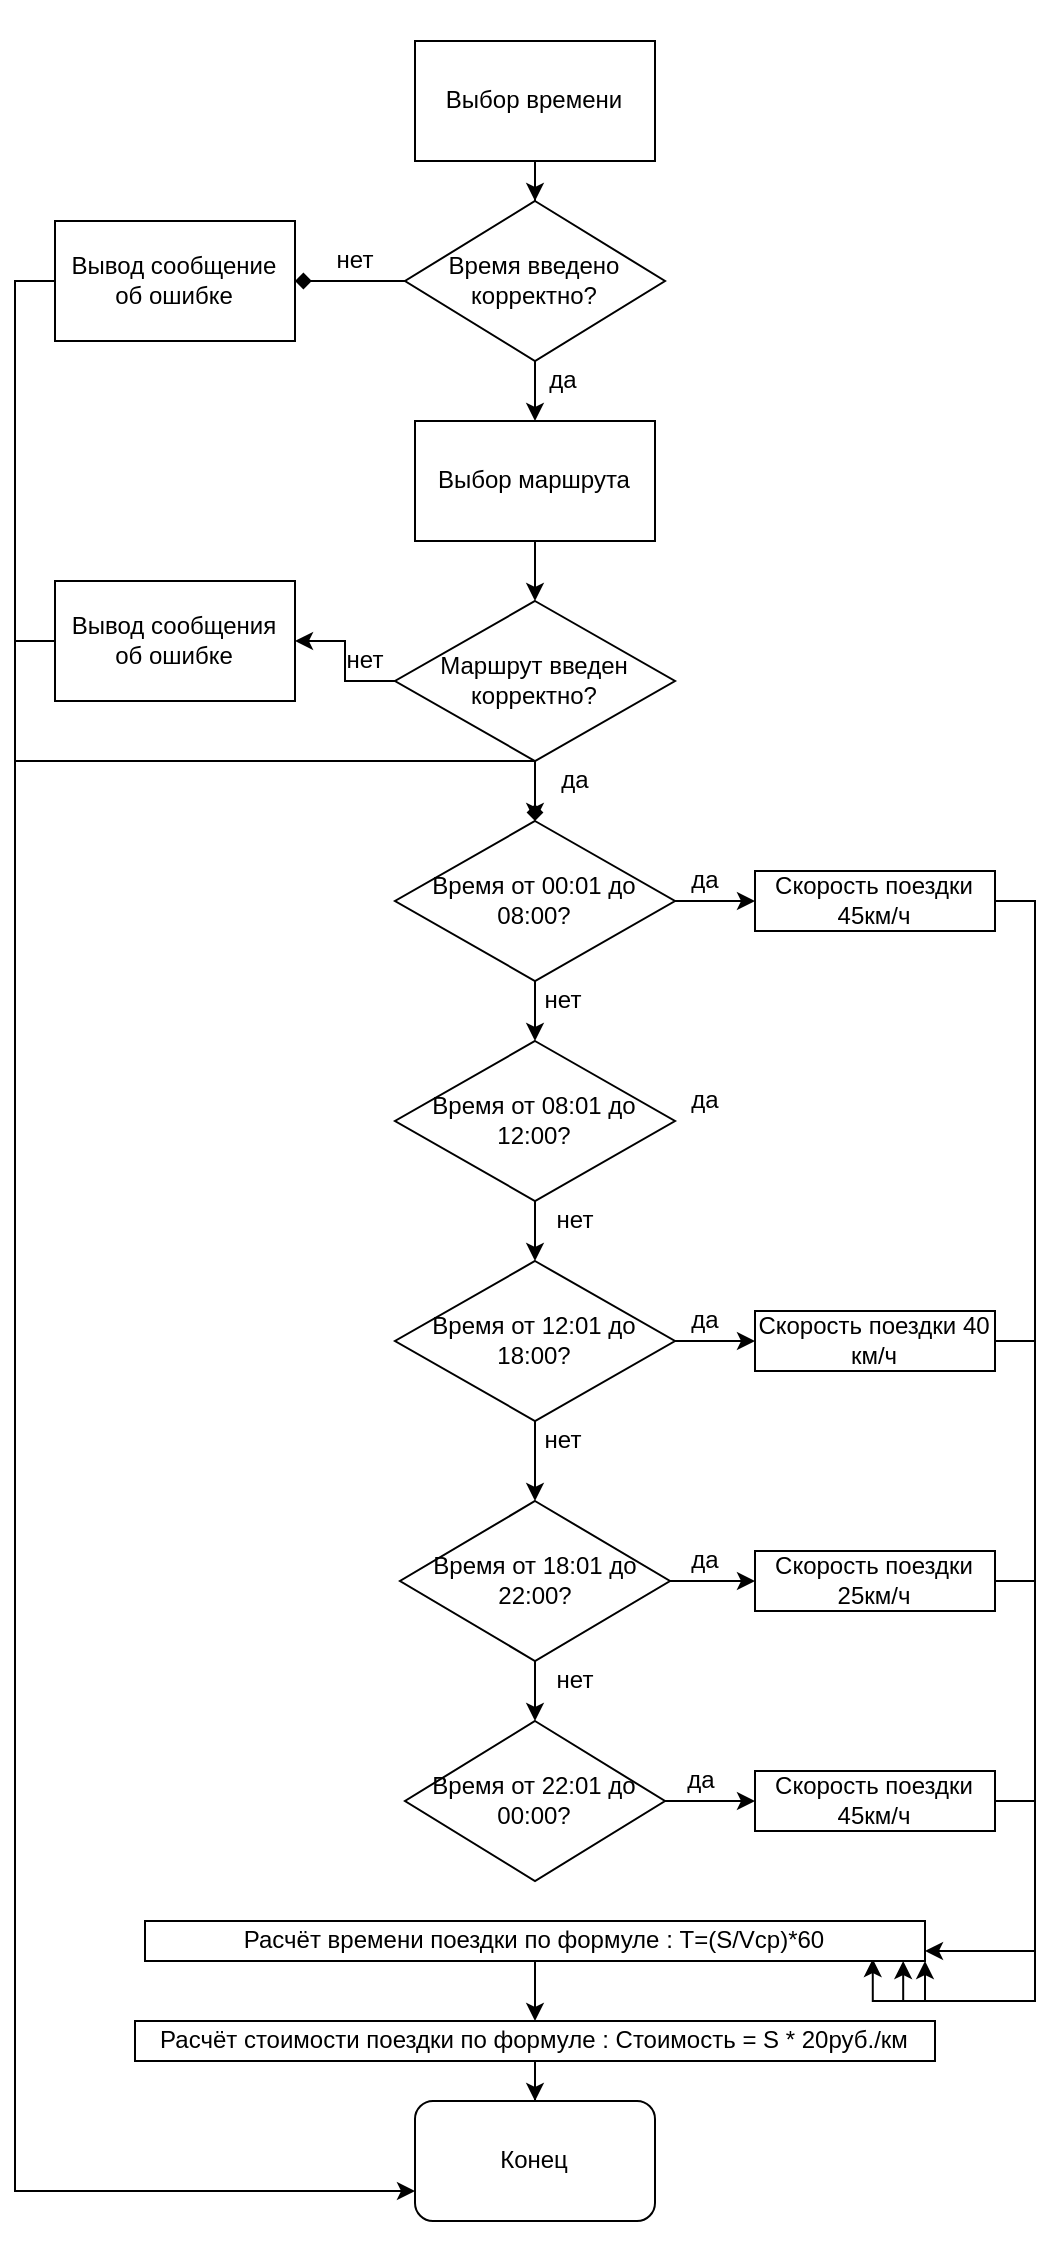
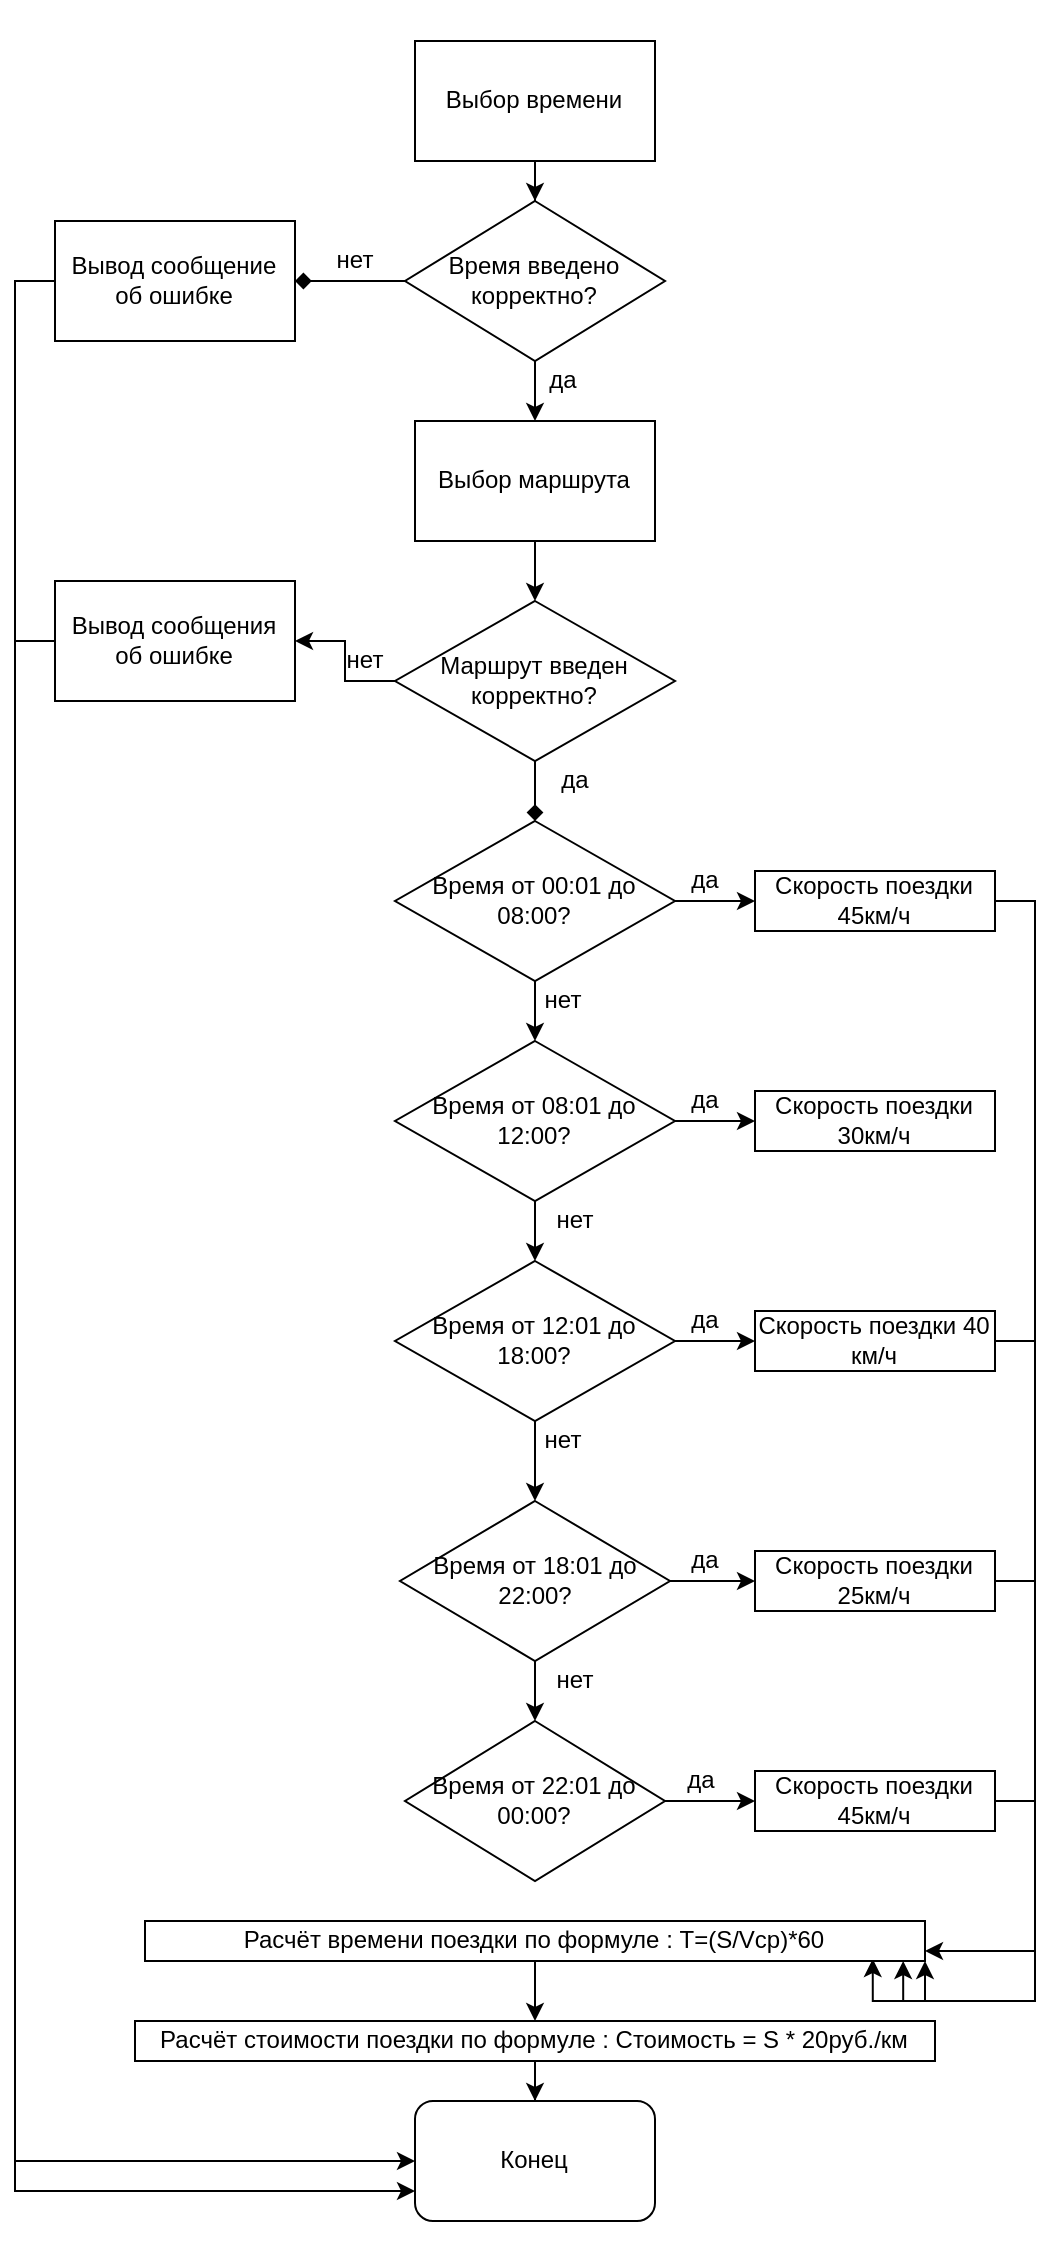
- <mxCell id="16" style="edgeStyle=orthogonalEdgeStyle;rounded=0;orthogonalLoop=1;jettySize=auto;html=1;exitX=0;exitY=0.5;exitDx=0;exitDy=0;" edge="1" parent="1" source="17" target="21"><mxGeometry relative="1" as="geometry" /></mxCell>
+ <mxCell id="16" style="edgeStyle=orthogonalEdgeStyle;rounded=0;orthogonalLoop=1;jettySize=auto;html=1;exitX=0;exitY=0.5;exitDx=0;exitDy=0;entryX=0;entryY=0.5;entryDx=0;entryDy=0;" edge="1" parent="1" source="17" target="56"><mxGeometry relative="1" as="geometry" /></mxCell>
+ <mxCell id="26" value="" style="edgeStyle=orthogonalEdgeStyle;rounded=0;orthogonalLoop=1;jettySize=auto;html=1;" edge="1" parent="1" source="28" target="30"><mxGeometry relative="1" as="geometry" /></mxCell>
+ <mxCell id="30" value="Скорость поездки 30км/ч" style="whiteSpace=wrap;html=1;rounded=0;" vertex="1" parent="1"><mxGeometry x="370" y="545" width="120" height="30" as="geometry" /></mxCell>
